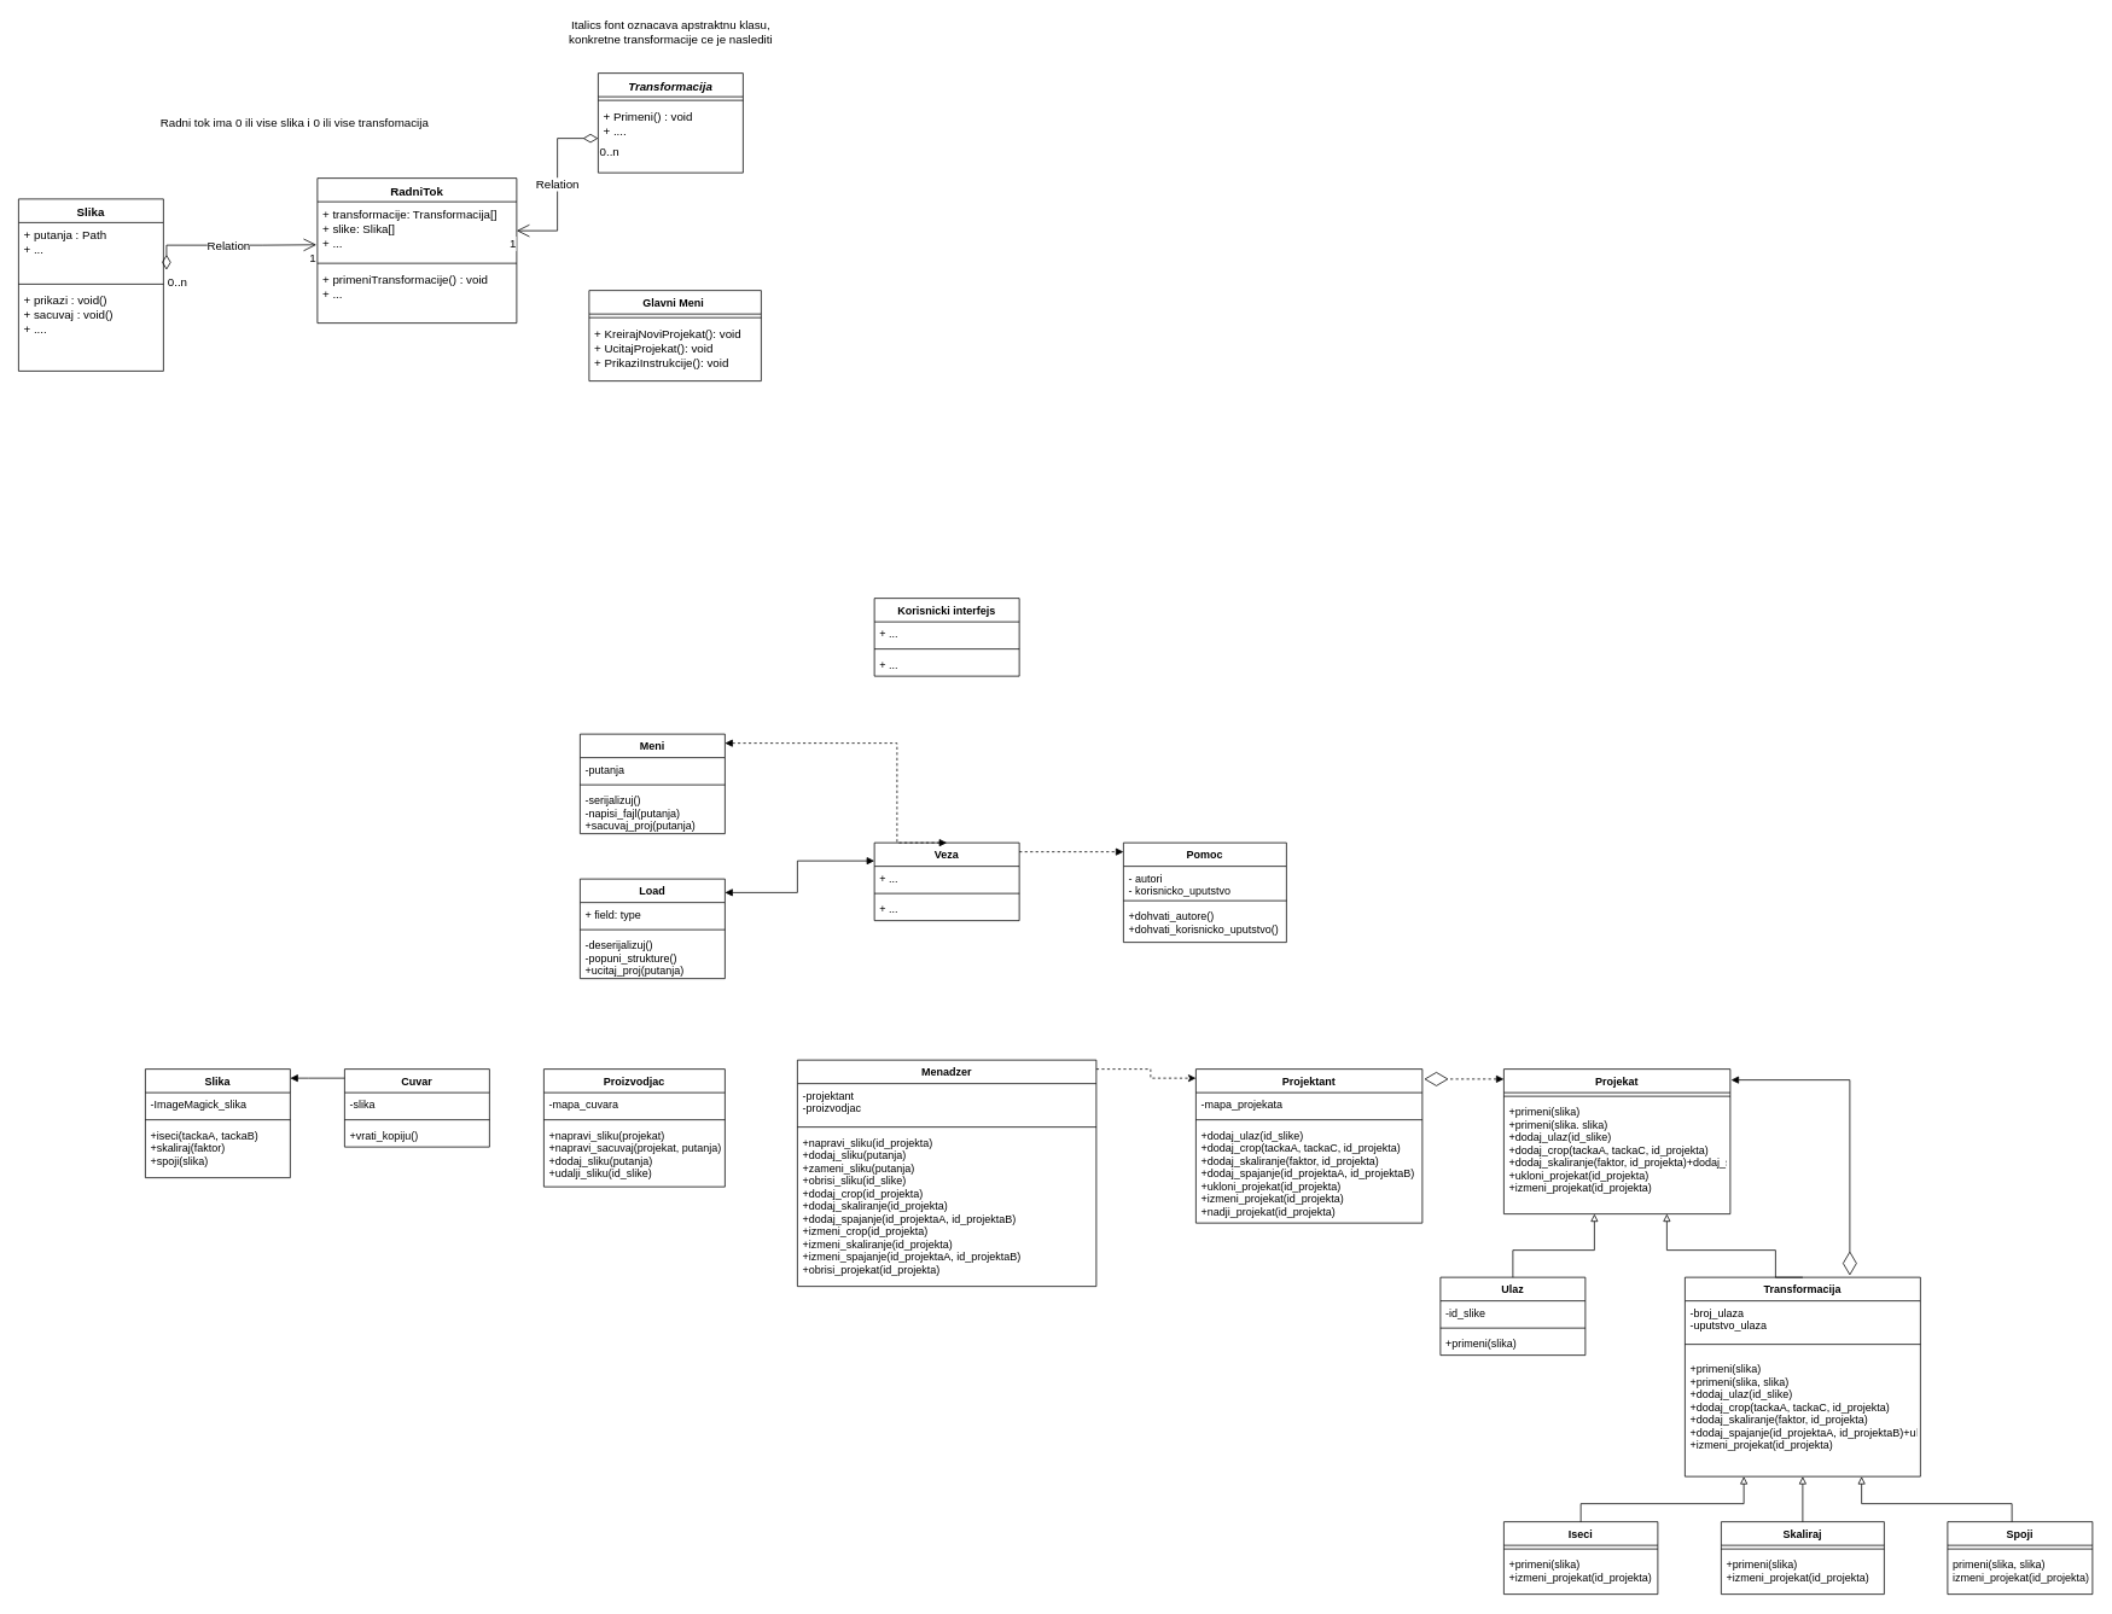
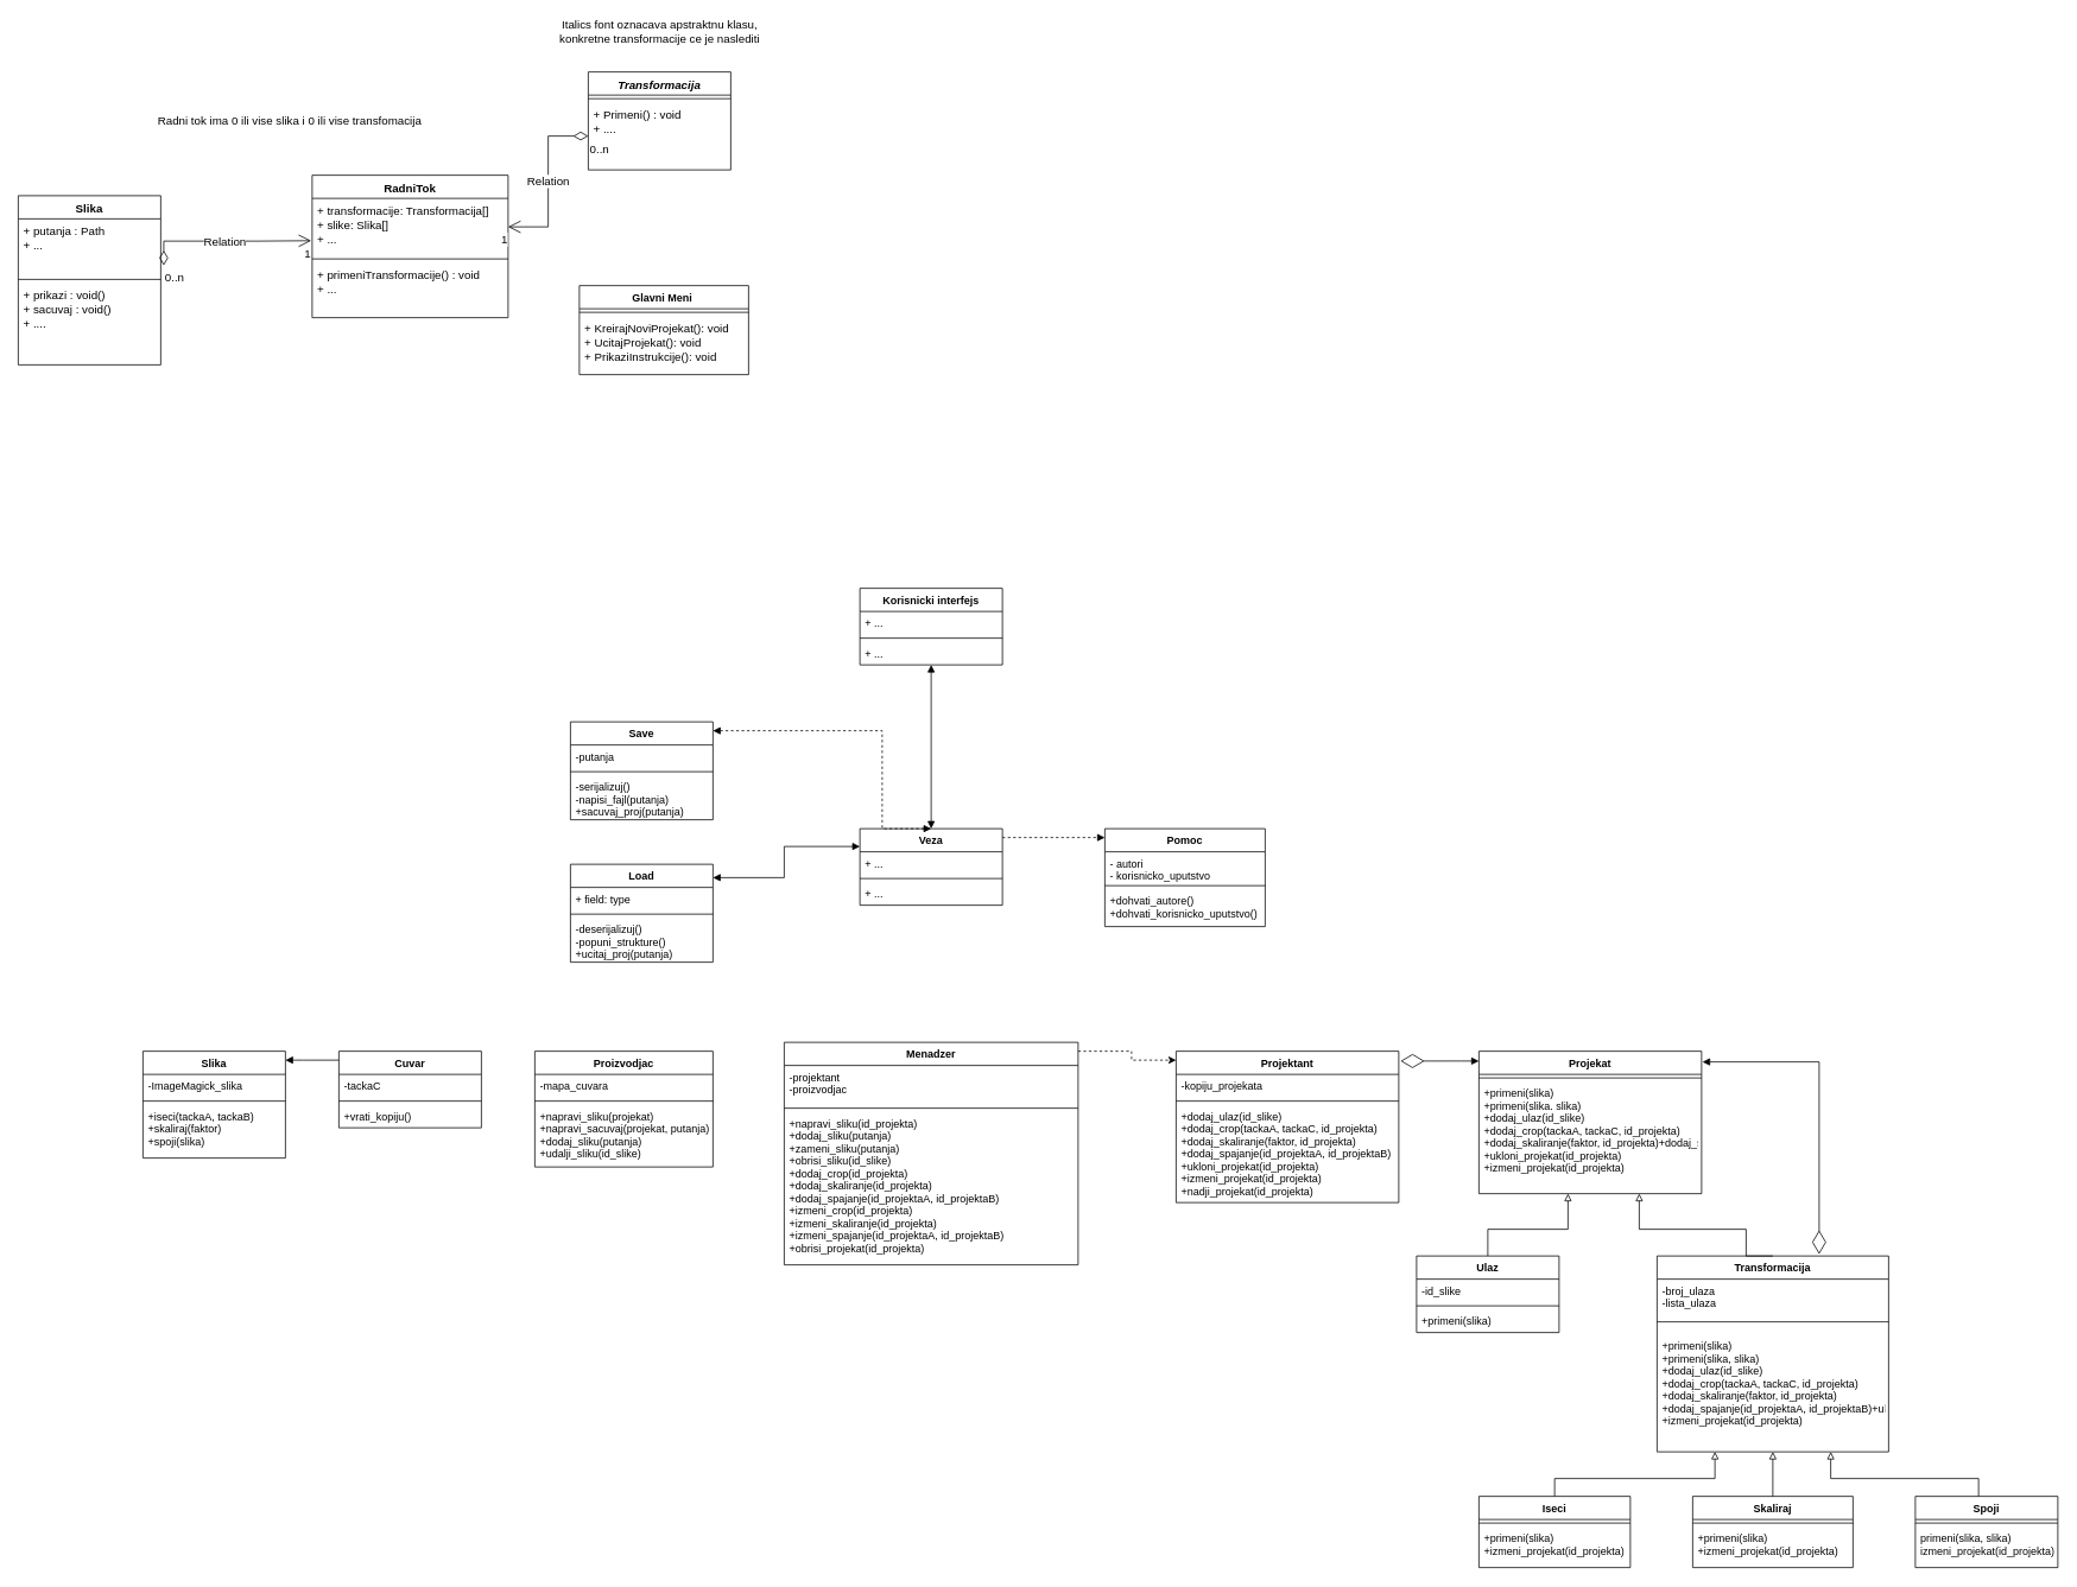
- <mxCell id="82" value="Meni" style="swimlane;fontStyle=1;align=center;verticalAlign=top;childLayout=stackLayout;horizontal=1;startSize=26;horizontalStack=0;resizeParent=1;resizeParentMax=0;resizeLast=0;collapsible=1;marginBottom=0;" parent="1" vertex="1"><mxGeometry x="640" y="810" width="160" height="110" as="geometry" /></mxCell>
+ <mxCell id="82" value="Save" style="swimlane;fontStyle=1;align=center;verticalAlign=top;childLayout=stackLayout;horizontal=1;startSize=26;horizontalStack=0;resizeParent=1;resizeParentMax=0;resizeLast=0;collapsible=1;marginBottom=0;" parent="1" vertex="1"><mxGeometry x="640" y="810" width="160" height="110" as="geometry" /></mxCell>
+ <mxCell id="92" value="" style="endArrow=block;startArrow=block;endFill=1;startFill=1;html=1;rounded=0;edgeStyle=orthogonalEdgeStyle;" parent="1" source="73" target="93" edge="1"><mxGeometry width="160" relative="1" as="geometry"><mxPoint x="1030" y="850" as="sourcePoint" /><mxPoint x="1190" y="850" as="targetPoint" /></mxGeometry></mxCell>
- <mxCell id="70" value="" style="endArrow=diamondThin;endFill=0;endSize=24;html=1;rounded=0;edgeStyle=orthogonalEdgeStyle;entryX=1.008;entryY=0.065;entryDx=0;entryDy=0;entryPerimeter=0;startArrow=block;startFill=1;dashed=1;" parent="1" source="28" target="24" edge="1"><mxGeometry width="160" relative="1" as="geometry"><mxPoint x="1630" y="1200" as="sourcePoint" /><mxPoint x="1590" y="1190" as="targetPoint" /><Array as="points"><mxPoint x="1640" y="1191" /><mxPoint x="1640" y="1191" /></Array></mxGeometry></mxCell>
+ <mxCell id="70" value="" style="endArrow=diamondThin;endFill=0;endSize=24;html=1;rounded=0;edgeStyle=orthogonalEdgeStyle;entryX=1.008;entryY=0.065;entryDx=0;entryDy=0;entryPerimeter=0;startArrow=block;startFill=1;" parent="1" source="28" target="24" edge="1"><mxGeometry width="160" relative="1" as="geometry"><mxPoint x="1630" y="1200" as="sourcePoint" /><mxPoint x="1590" y="1190" as="targetPoint" /><Array as="points"><mxPoint x="1640" y="1191" /><mxPoint x="1640" y="1191" /></Array></mxGeometry></mxCell>
- <mxCell id="53" value="-slika" style="text;strokeColor=none;fillColor=none;align=left;verticalAlign=top;spacingLeft=4;spacingRight=4;overflow=hidden;rotatable=0;points=[[0,0.5],[1,0.5]];portConstraint=eastwest;" parent="52" vertex="1"><mxGeometry y="26" width="160" height="26" as="geometry" /></mxCell>
+ <mxCell id="53" value="-tackaC" style="text;strokeColor=none;fillColor=none;align=left;verticalAlign=top;spacingLeft=4;spacingRight=4;overflow=hidden;rotatable=0;points=[[0,0.5],[1,0.5]];portConstraint=eastwest;" parent="52" vertex="1"><mxGeometry y="26" width="160" height="26" as="geometry" /></mxCell>
- <mxCell id="25" value="-mapa_projekata" style="text;strokeColor=none;fillColor=none;align=left;verticalAlign=top;spacingLeft=4;spacingRight=4;overflow=hidden;rotatable=0;points=[[0,0.5],[1,0.5]];portConstraint=eastwest;" parent="24" vertex="1"><mxGeometry y="26" width="250" height="26" as="geometry" /></mxCell>
+ <mxCell id="25" value="-kopiju_projekata" style="text;strokeColor=none;fillColor=none;align=left;verticalAlign=top;spacingLeft=4;spacingRight=4;overflow=hidden;rotatable=0;points=[[0,0.5],[1,0.5]];portConstraint=eastwest;" parent="24" vertex="1"><mxGeometry y="26" width="250" height="26" as="geometry" /></mxCell>
- <mxCell id="36" value="-broj_ulaza&#10;-uputstvo_ulaza&#10;&#10;&#10;" style="text;strokeColor=none;fillColor=none;align=left;verticalAlign=top;spacingLeft=4;spacingRight=4;overflow=hidden;rotatable=0;points=[[0,0.5],[1,0.5]];portConstraint=eastwest;" parent="35" vertex="1"><mxGeometry y="26" width="260" height="34" as="geometry" /></mxCell>
+ <mxCell id="36" value="-broj_ulaza&#10;-lista_ulaza&#10;&#10;&#10;" style="text;strokeColor=none;fillColor=none;align=left;verticalAlign=top;spacingLeft=4;spacingRight=4;overflow=hidden;rotatable=0;points=[[0,0.5],[1,0.5]];portConstraint=eastwest;" parent="35" vertex="1"><mxGeometry y="26" width="260" height="34" as="geometry" /></mxCell>
